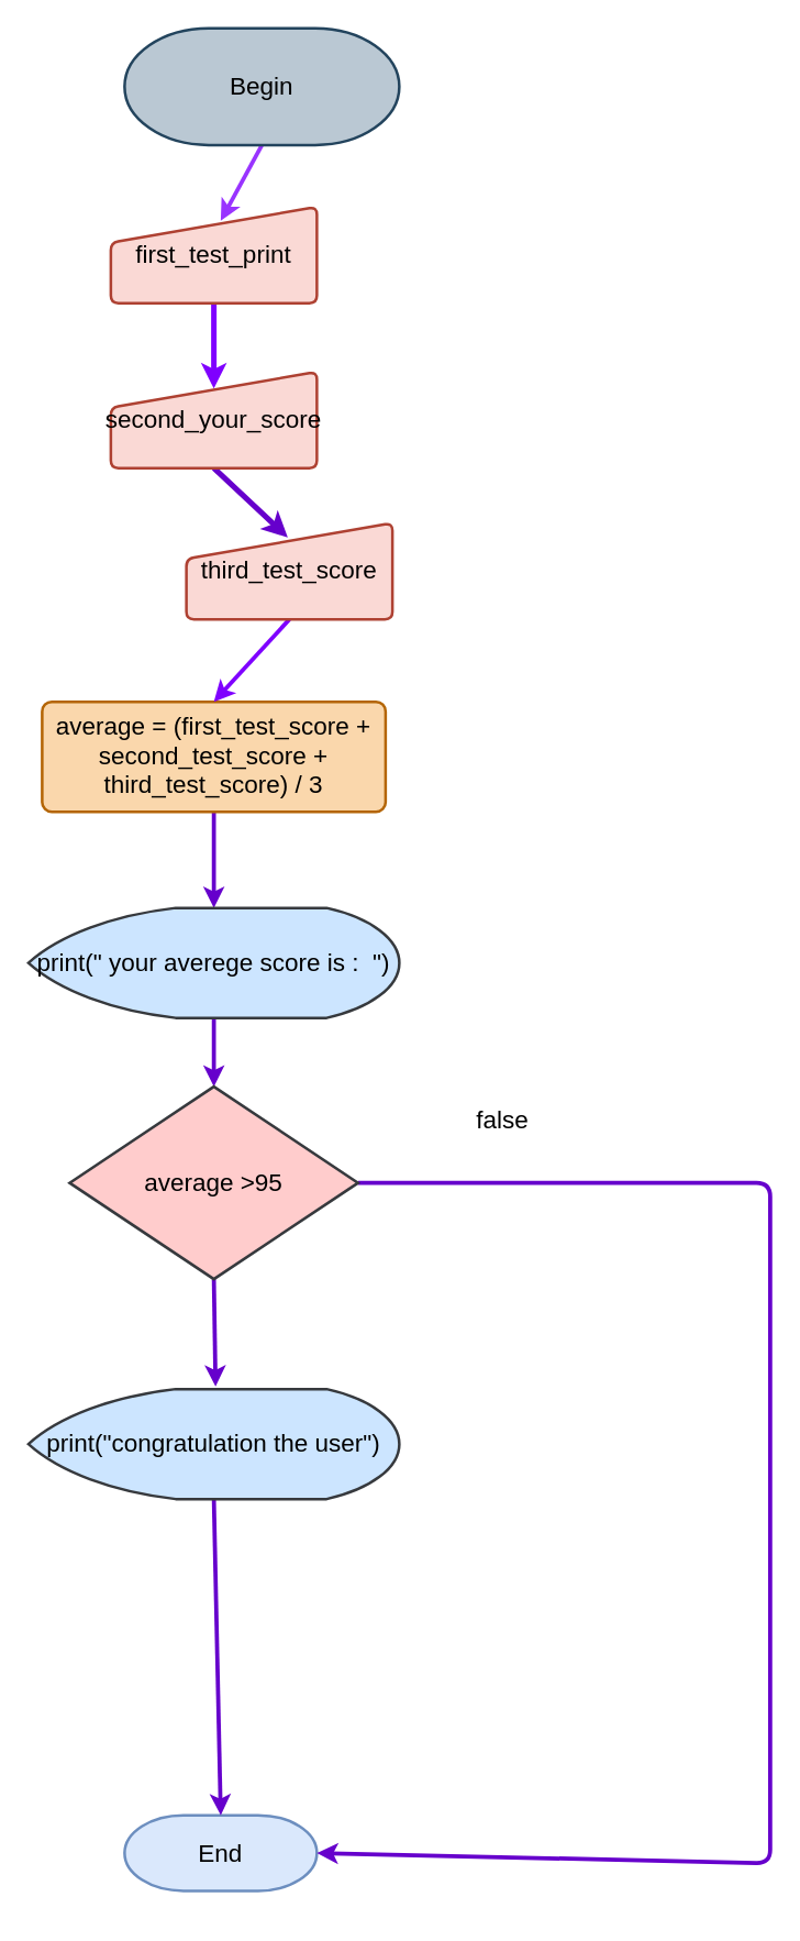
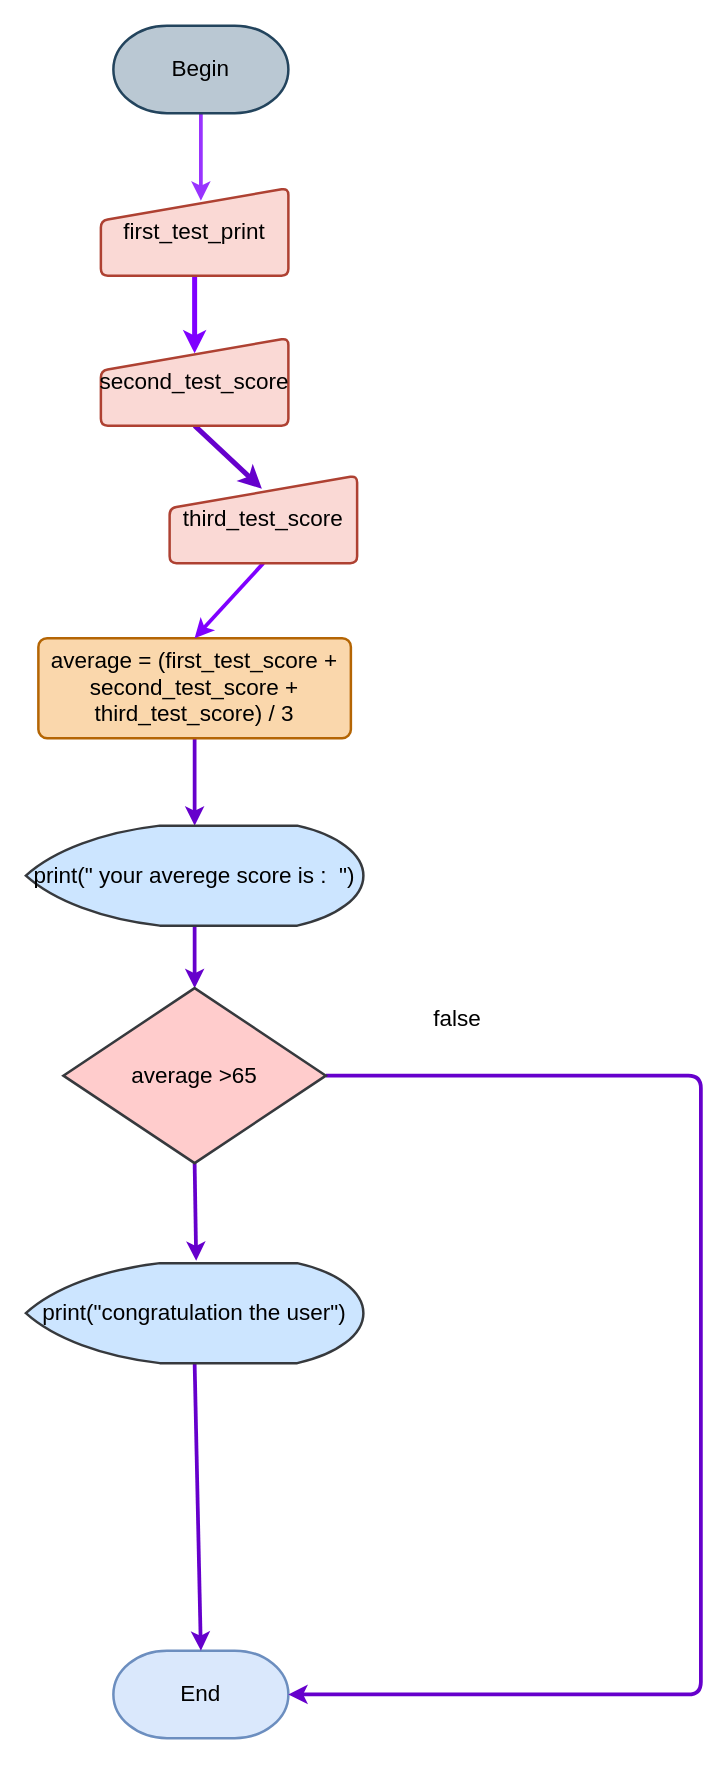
- <mxCell id="3" value="&lt;font style=&quot;font-size: 18px&quot; color=&quot;#000000&quot;&gt;Begin&lt;/font&gt;" style="strokeWidth=2;html=1;shape=mxgraph.flowchart.terminator;whiteSpace=wrap;strokeColor=#23445d;fillColor=#bac8d3;" vertex="1" parent="1"><mxGeometry x="90" y="20" width="200" height="85" as="geometry" /></mxCell>
+ <mxCell id="3" value="&lt;font style=&quot;font-size: 18px&quot; color=&quot;#000000&quot;&gt;Begin&lt;/font&gt;" style="strokeWidth=2;html=1;shape=mxgraph.flowchart.terminator;whiteSpace=wrap;strokeColor=#23445d;fillColor=#bac8d3;" vertex="1" parent="1"><mxGeometry x="90" y="20" width="140" height="70" as="geometry" /></mxCell>
- <mxCell id="9" value="&lt;font style=&quot;font-size: 18px&quot; color=&quot;#000000&quot;&gt;second_your_score&lt;/font&gt;" style="html=1;strokeWidth=2;shape=manualInput;whiteSpace=wrap;rounded=1;size=26;arcSize=11;strokeColor=#ae4132;fillColor=#fad9d5;" vertex="1" parent="1"><mxGeometry x="80" y="270" width="150" height="70" as="geometry" /></mxCell>
+ <mxCell id="9" value="&lt;font style=&quot;font-size: 18px&quot; color=&quot;#000000&quot;&gt;second_test_score&lt;/font&gt;" style="html=1;strokeWidth=2;shape=manualInput;whiteSpace=wrap;rounded=1;size=26;arcSize=11;strokeColor=#ae4132;fillColor=#fad9d5;" vertex="1" parent="1"><mxGeometry x="80" y="270" width="150" height="70" as="geometry" /></mxCell>
- <mxCell id="16" value="&lt;font color=&quot;#000000&quot;&gt;average &amp;gt;95&lt;/font&gt;" style="strokeWidth=2;html=1;shape=mxgraph.flowchart.decision;whiteSpace=wrap;fontSize=18;strokeColor=#36393d;fillColor=#ffcccc;" vertex="1" parent="1"><mxGeometry x="50" y="790" width="210" height="140" as="geometry" /></mxCell>
+ <mxCell id="16" value="&lt;font color=&quot;#000000&quot;&gt;average &amp;gt;65&lt;/font&gt;" style="strokeWidth=2;html=1;shape=mxgraph.flowchart.decision;whiteSpace=wrap;fontSize=18;strokeColor=#36393d;fillColor=#ffcccc;" vertex="1" parent="1"><mxGeometry x="50" y="790" width="210" height="140" as="geometry" /></mxCell>
- <mxCell id="12" value="&lt;font style=&quot;font-size: 18px&quot; color=&quot;#000000&quot;&gt;End&lt;/font&gt;" style="strokeWidth=2;html=1;shape=mxgraph.flowchart.terminator;whiteSpace=wrap;strokeColor=#6c8ebf;fillColor=#dae8fc;" vertex="1" parent="1"><mxGeometry x="90" y="1320" width="140" height="55" as="geometry" /></mxCell>
+ <mxCell id="12" value="&lt;font style=&quot;font-size: 18px&quot; color=&quot;#000000&quot;&gt;End&lt;/font&gt;" style="strokeWidth=2;html=1;shape=mxgraph.flowchart.terminator;whiteSpace=wrap;strokeColor=#6c8ebf;fillColor=#dae8fc;" vertex="1" parent="1"><mxGeometry x="90" y="1320" width="140" height="70" as="geometry" /></mxCell>
